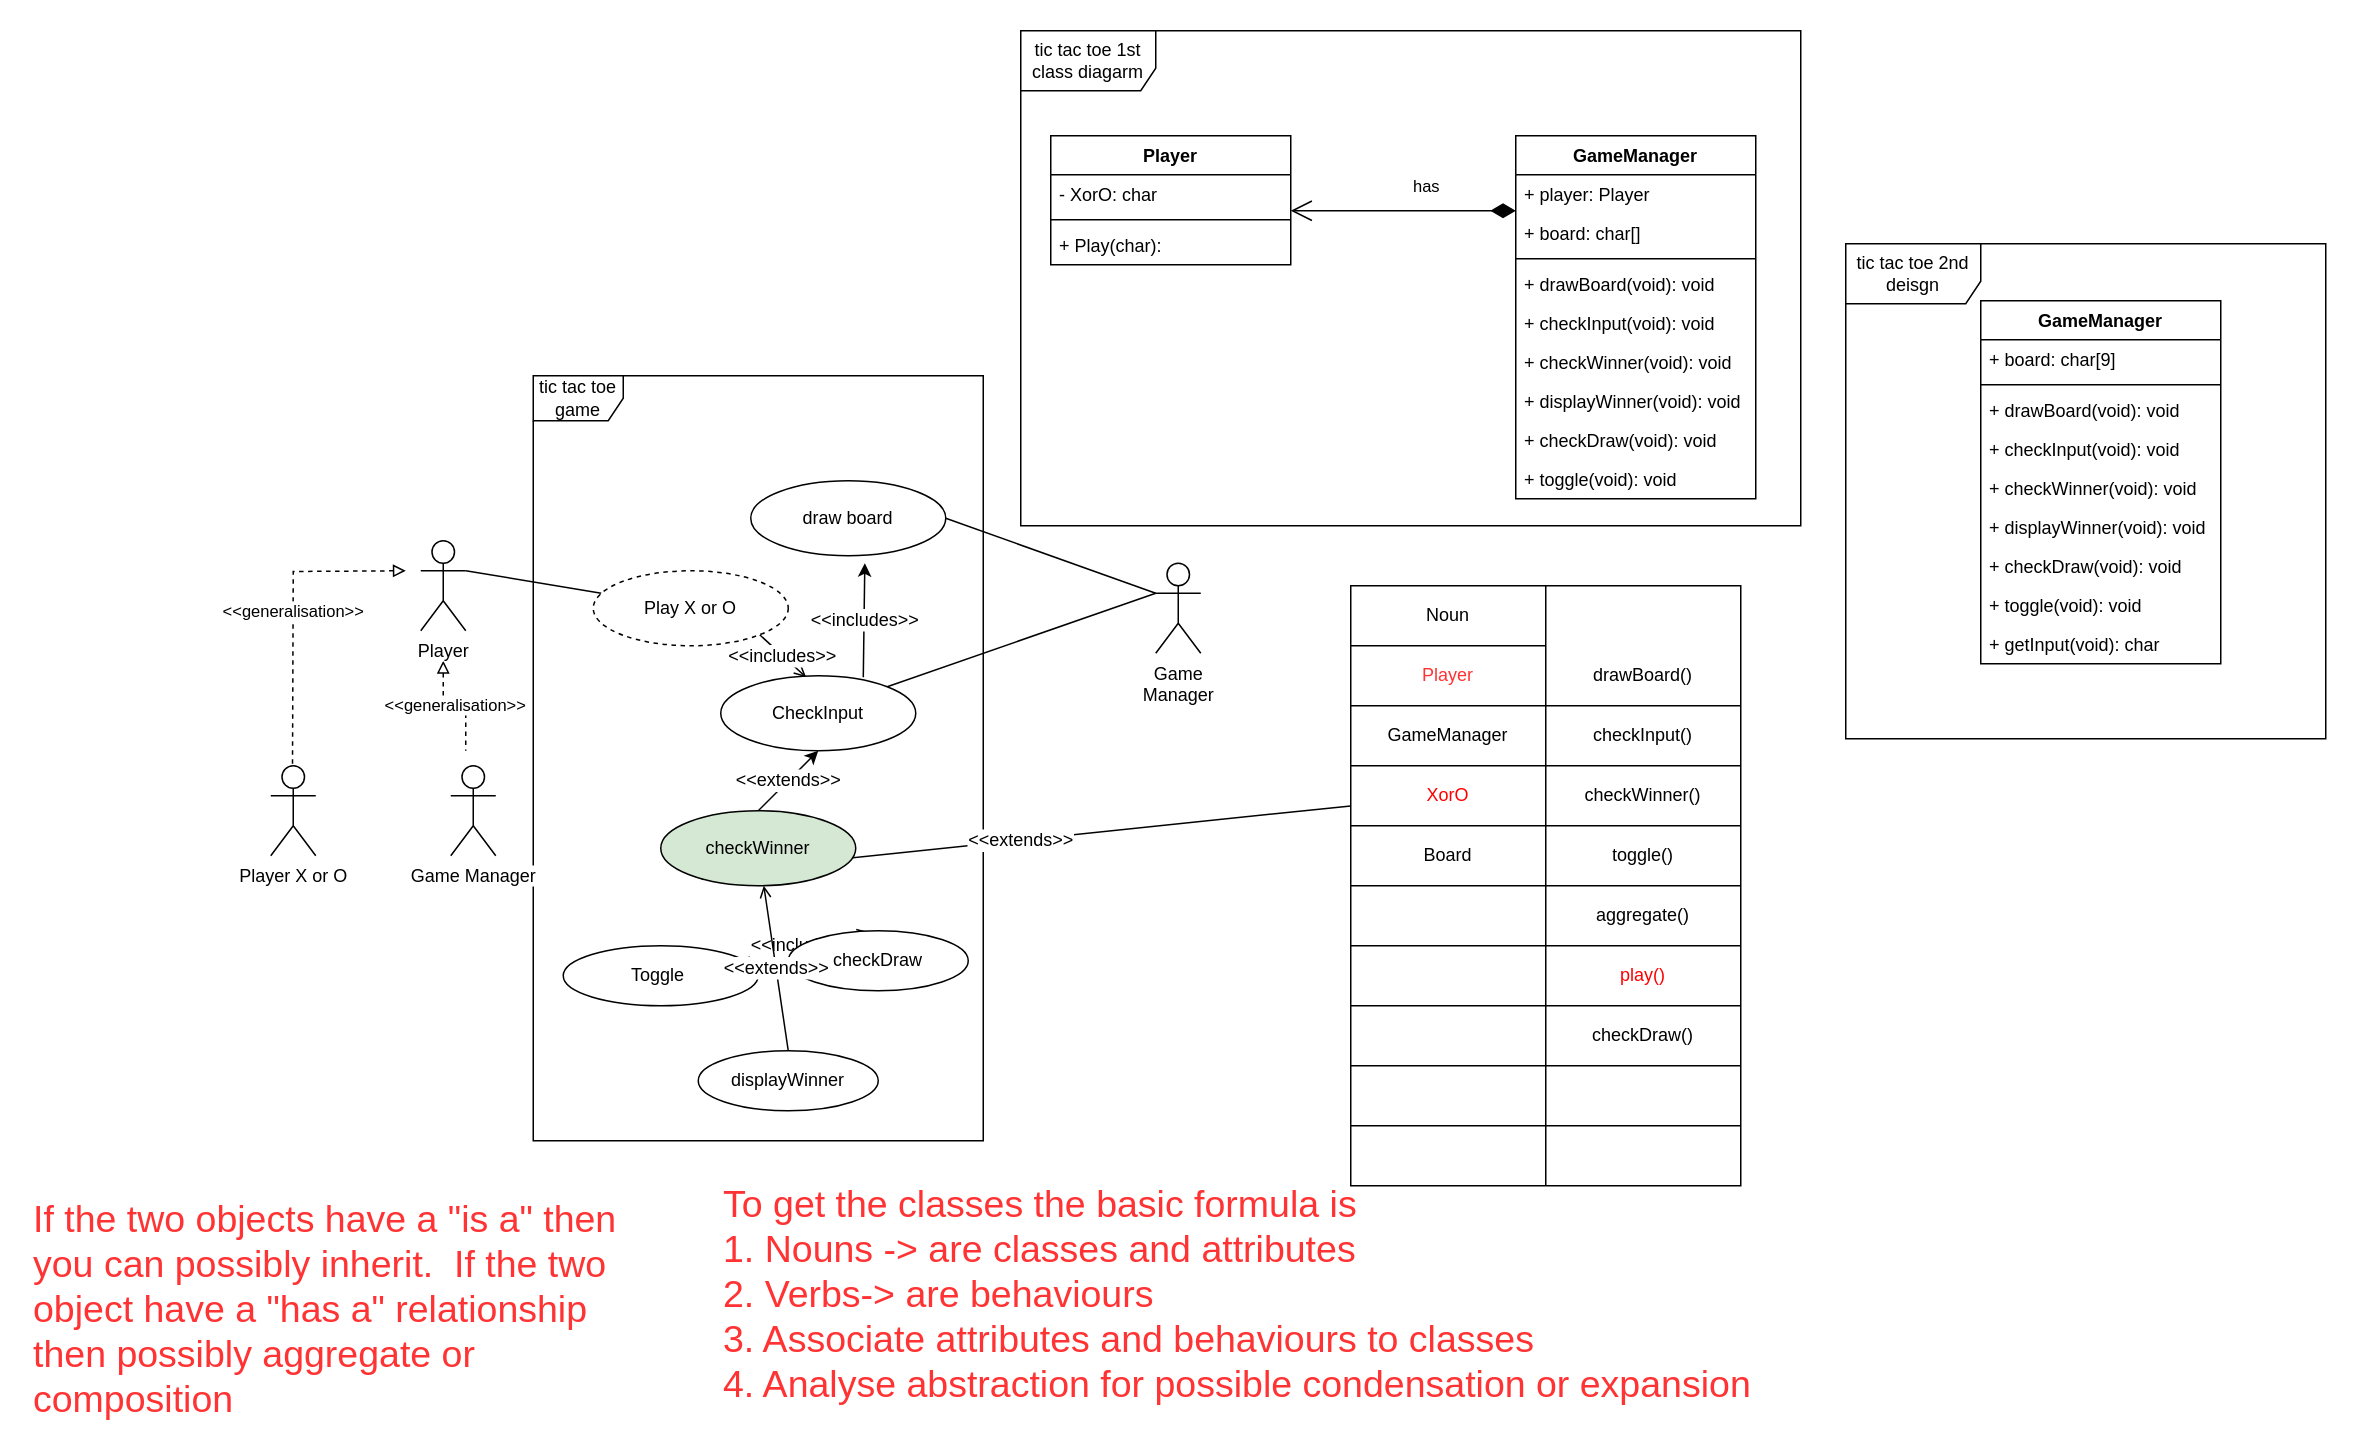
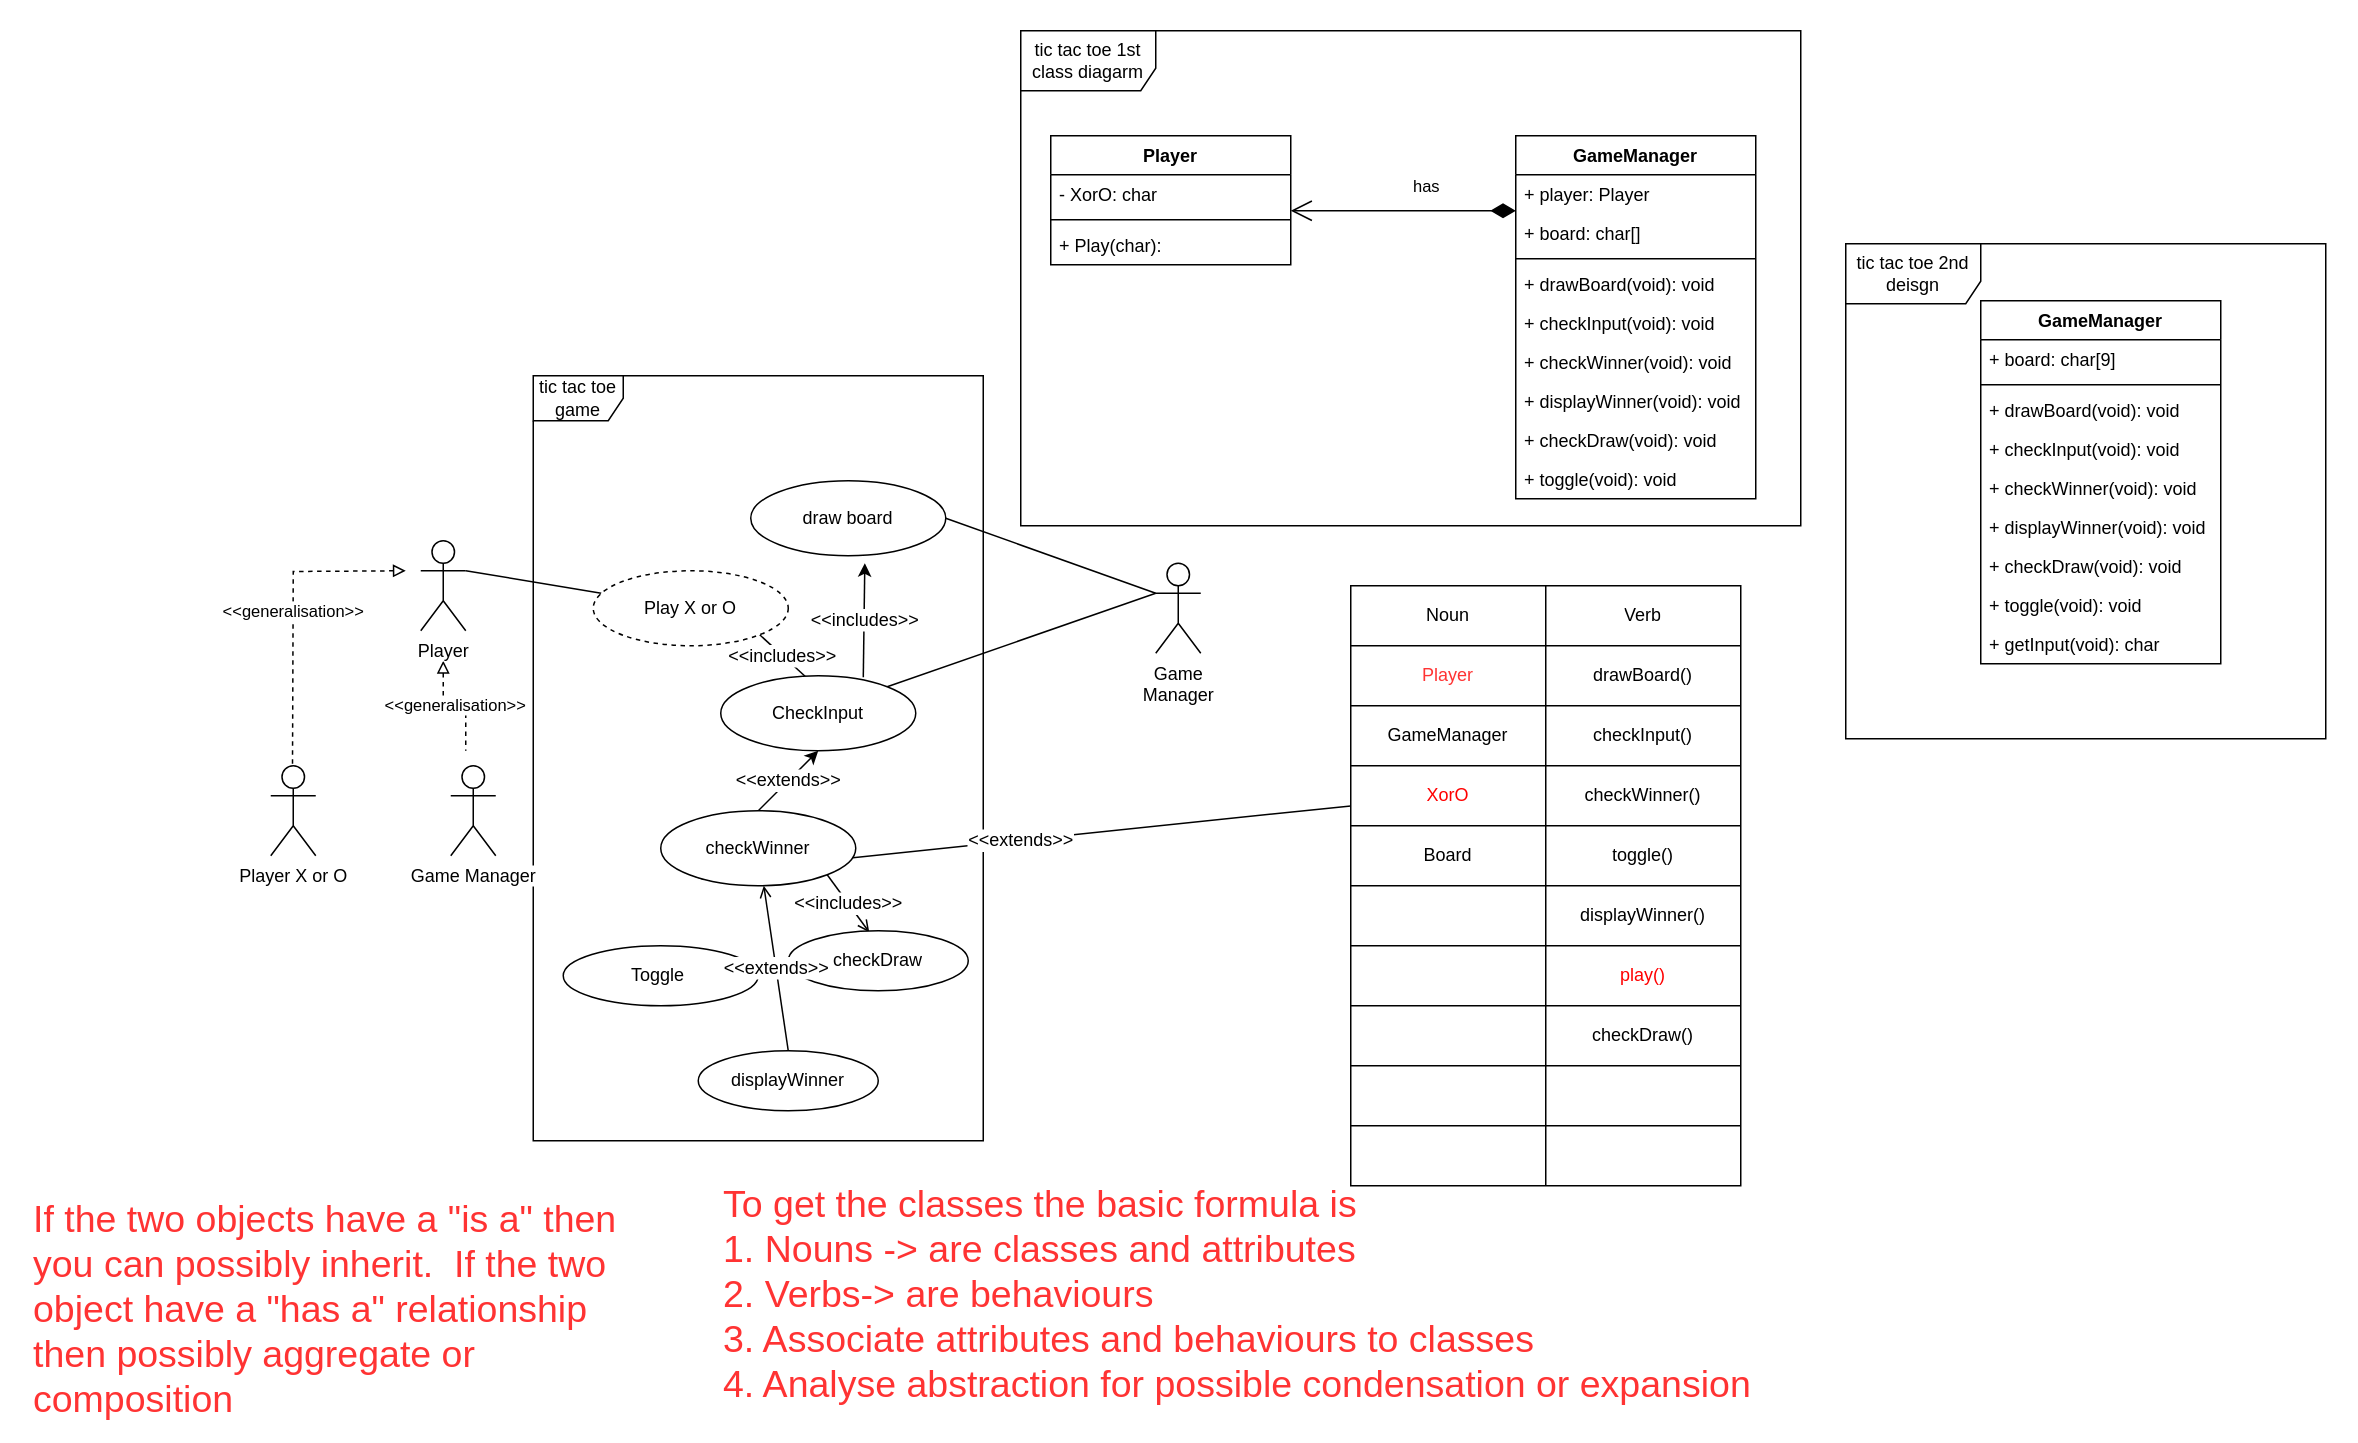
+ <mxCell id="31" value="Verb" style="shape=partialRectangle;html=1;whiteSpace=wrap;connectable=0;overflow=hidden;fillColor=none;top=0;left=0;bottom=0;right=0;" parent="29" vertex="1"><mxGeometry x="130" width="130" height="40" as="geometry" /></mxCell>
- <mxCell id="11" value="&amp;lt;&amp;lt;includes&amp;gt;&amp;gt;" style="edgeStyle=none;rounded=0;orthogonalLoop=1;jettySize=auto;html=1;exitX=1;exitY=1;exitDx=0;exitDy=0;entryX=0.438;entryY=0.02;entryDx=0;entryDy=0;entryPerimeter=0;startArrow=none;startFill=0;endArrow=open;endFill=0;fontSize=12;" parent="1" source="12" target="19" edge="1"><mxGeometry relative="1" as="geometry" /></mxCell>
+ <mxCell id="11" value="&amp;lt;&amp;lt;includes&amp;gt;&amp;gt;" style="edgeStyle=none;rounded=0;orthogonalLoop=1;jettySize=auto;html=1;exitX=1;exitY=1;exitDx=0;exitDy=0;entryX=0.438;entryY=0.02;entryDx=0;entryDy=0;entryPerimeter=0;startArrow=none;startFill=0;endArrow=none;endFill=0;fontSize=12;" parent="1" source="12" target="19" edge="1"><mxGeometry relative="1" as="geometry" /></mxCell>
- <mxCell id="23" value="checkWinner" style="ellipse;whiteSpace=wrap;html=1;fillColor=#d5e8d4;" parent="1" vertex="1"><mxGeometry x="440" y="540" width="130" height="50" as="geometry" /></mxCell>
+ <mxCell id="23" value="checkWinner" style="ellipse;whiteSpace=wrap;html=1;" parent="1" vertex="1"><mxGeometry x="440" y="540" width="130" height="50" as="geometry" /></mxCell>
- <mxCell id="46" value="aggregate()" style="shape=partialRectangle;html=1;whiteSpace=wrap;connectable=0;overflow=hidden;fillColor=none;top=0;left=0;bottom=0;right=0;" parent="44" vertex="1"><mxGeometry x="130" width="130" height="40" as="geometry" /></mxCell>
+ <mxCell id="46" value="displayWinner()" style="shape=partialRectangle;html=1;whiteSpace=wrap;connectable=0;overflow=hidden;fillColor=none;top=0;left=0;bottom=0;right=0;" parent="44" vertex="1"><mxGeometry x="130" width="130" height="40" as="geometry" /></mxCell>
- <mxCell id="22" value="&amp;lt;&amp;lt;includes&amp;gt;&amp;gt;" style="edgeStyle=none;rounded=0;orthogonalLoop=1;jettySize=auto;html=1;exitX=0.45;exitY=0.025;exitDx=0;exitDy=0;startArrow=open;startFill=0;endArrow=none;endFill=0;fontSize=12;fontColor=#000000;exitPerimeter=0;" parent="1" source="24" target="21" edge="1"><mxGeometry relative="1" as="geometry" /></mxCell>
+ <mxCell id="22" value="&amp;lt;&amp;lt;includes&amp;gt;&amp;gt;" style="edgeStyle=none;rounded=0;orthogonalLoop=1;jettySize=auto;html=1;exitX=0.45;exitY=0.025;exitDx=0;exitDy=0;entryX=1;entryY=1;entryDx=0;entryDy=0;startArrow=open;startFill=0;endArrow=none;endFill=0;fontSize=12;fontColor=#000000;exitPerimeter=0;" parent="1" source="24" target="23" edge="1"><mxGeometry relative="1" as="geometry" /></mxCell>
